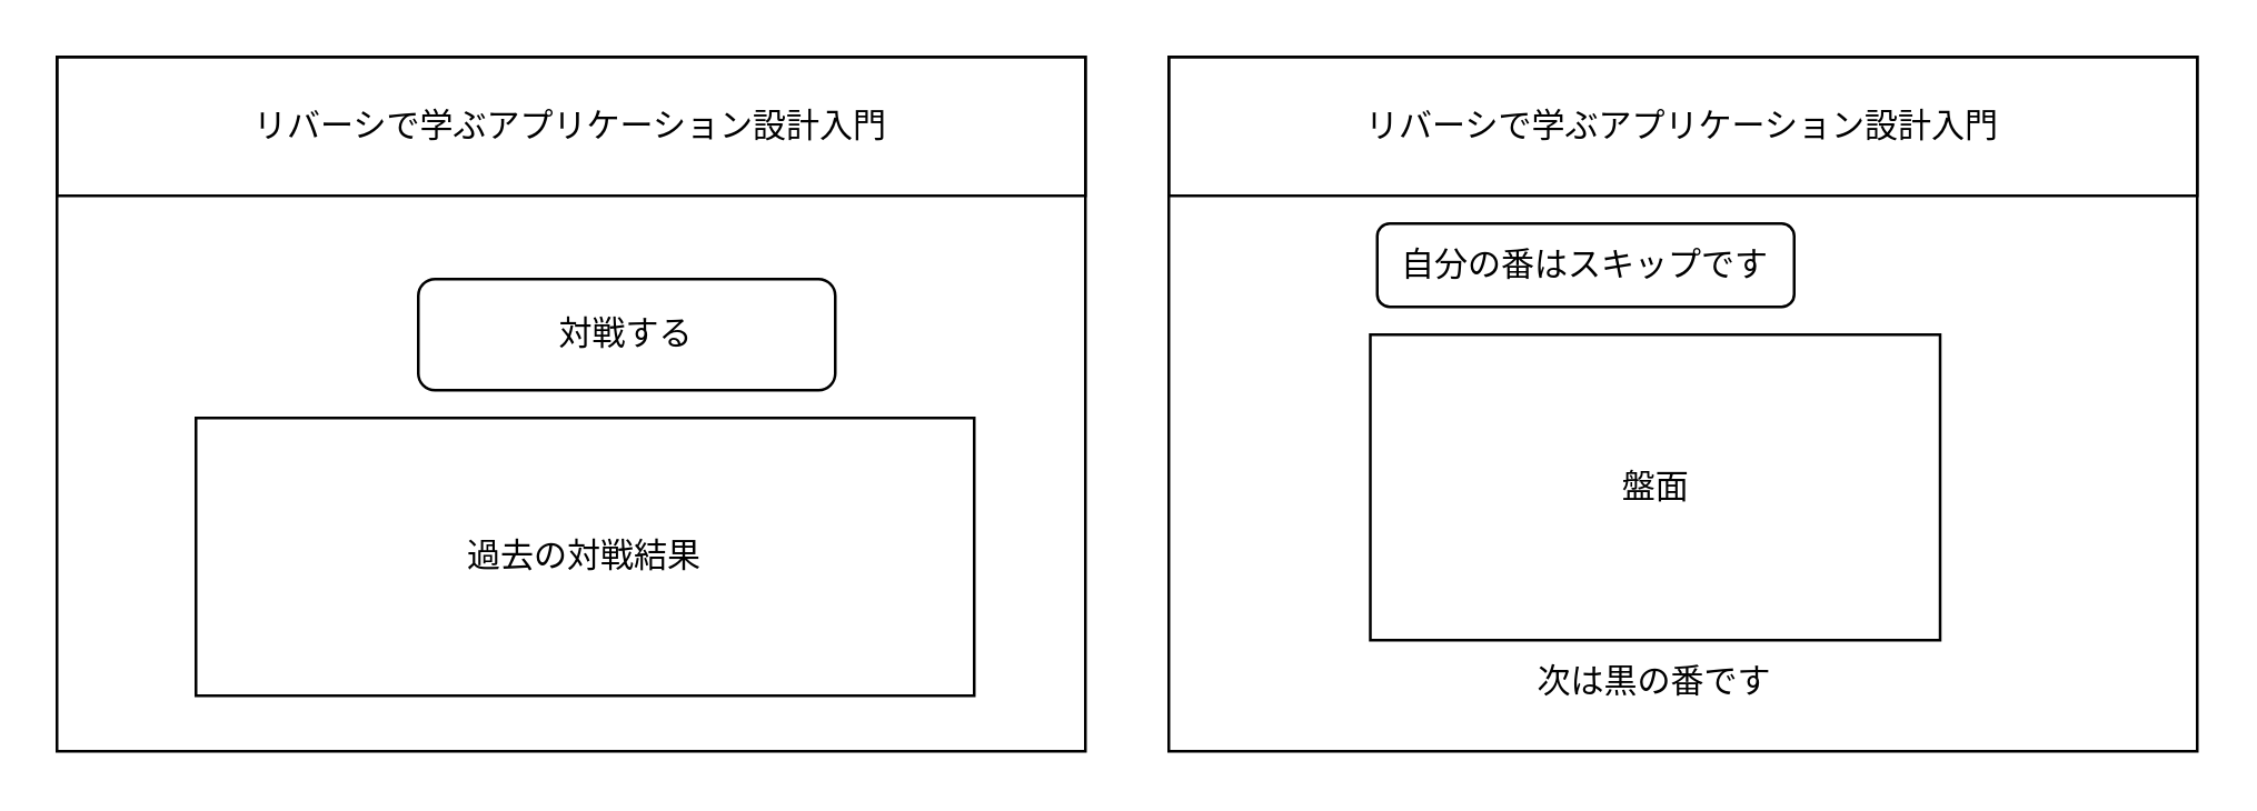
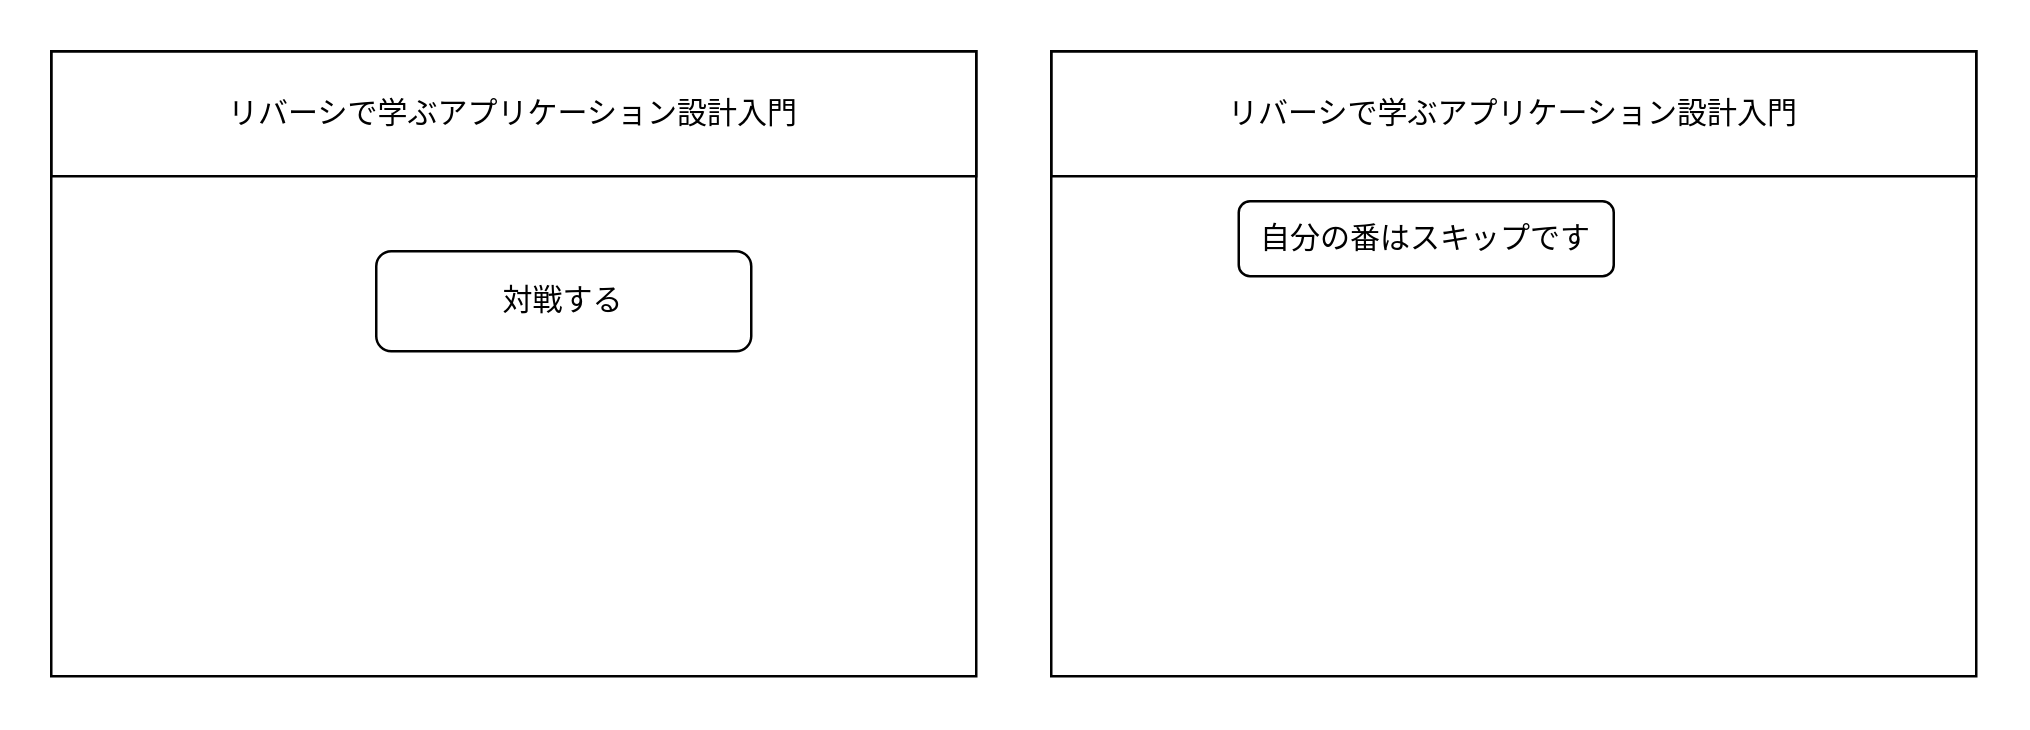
- <mxCell id="9" value="盤面" style="rounded=0;whiteSpace=wrap;html=1;fillColor=none;" vertex="1" parent="1"><mxGeometry x="492.5" y="120" width="205" height="110" as="geometry" /></mxCell>
- <mxCell id="5" value="過去の対戦結果" style="rounded=0;whiteSpace=wrap;html=1;fillColor=none;" vertex="1" parent="1"><mxGeometry x="70" y="150" width="280" height="100" as="geometry" /></mxCell>
- <mxCell id="10" value="次は黒の番です" style="rounded=0;whiteSpace=wrap;html=1;fillColor=none;strokeWidth=0;strokeColor=none;" vertex="1" parent="1"><mxGeometry x="501.25" y="230" width="187.5" height="30" as="geometry" /></mxCell>
